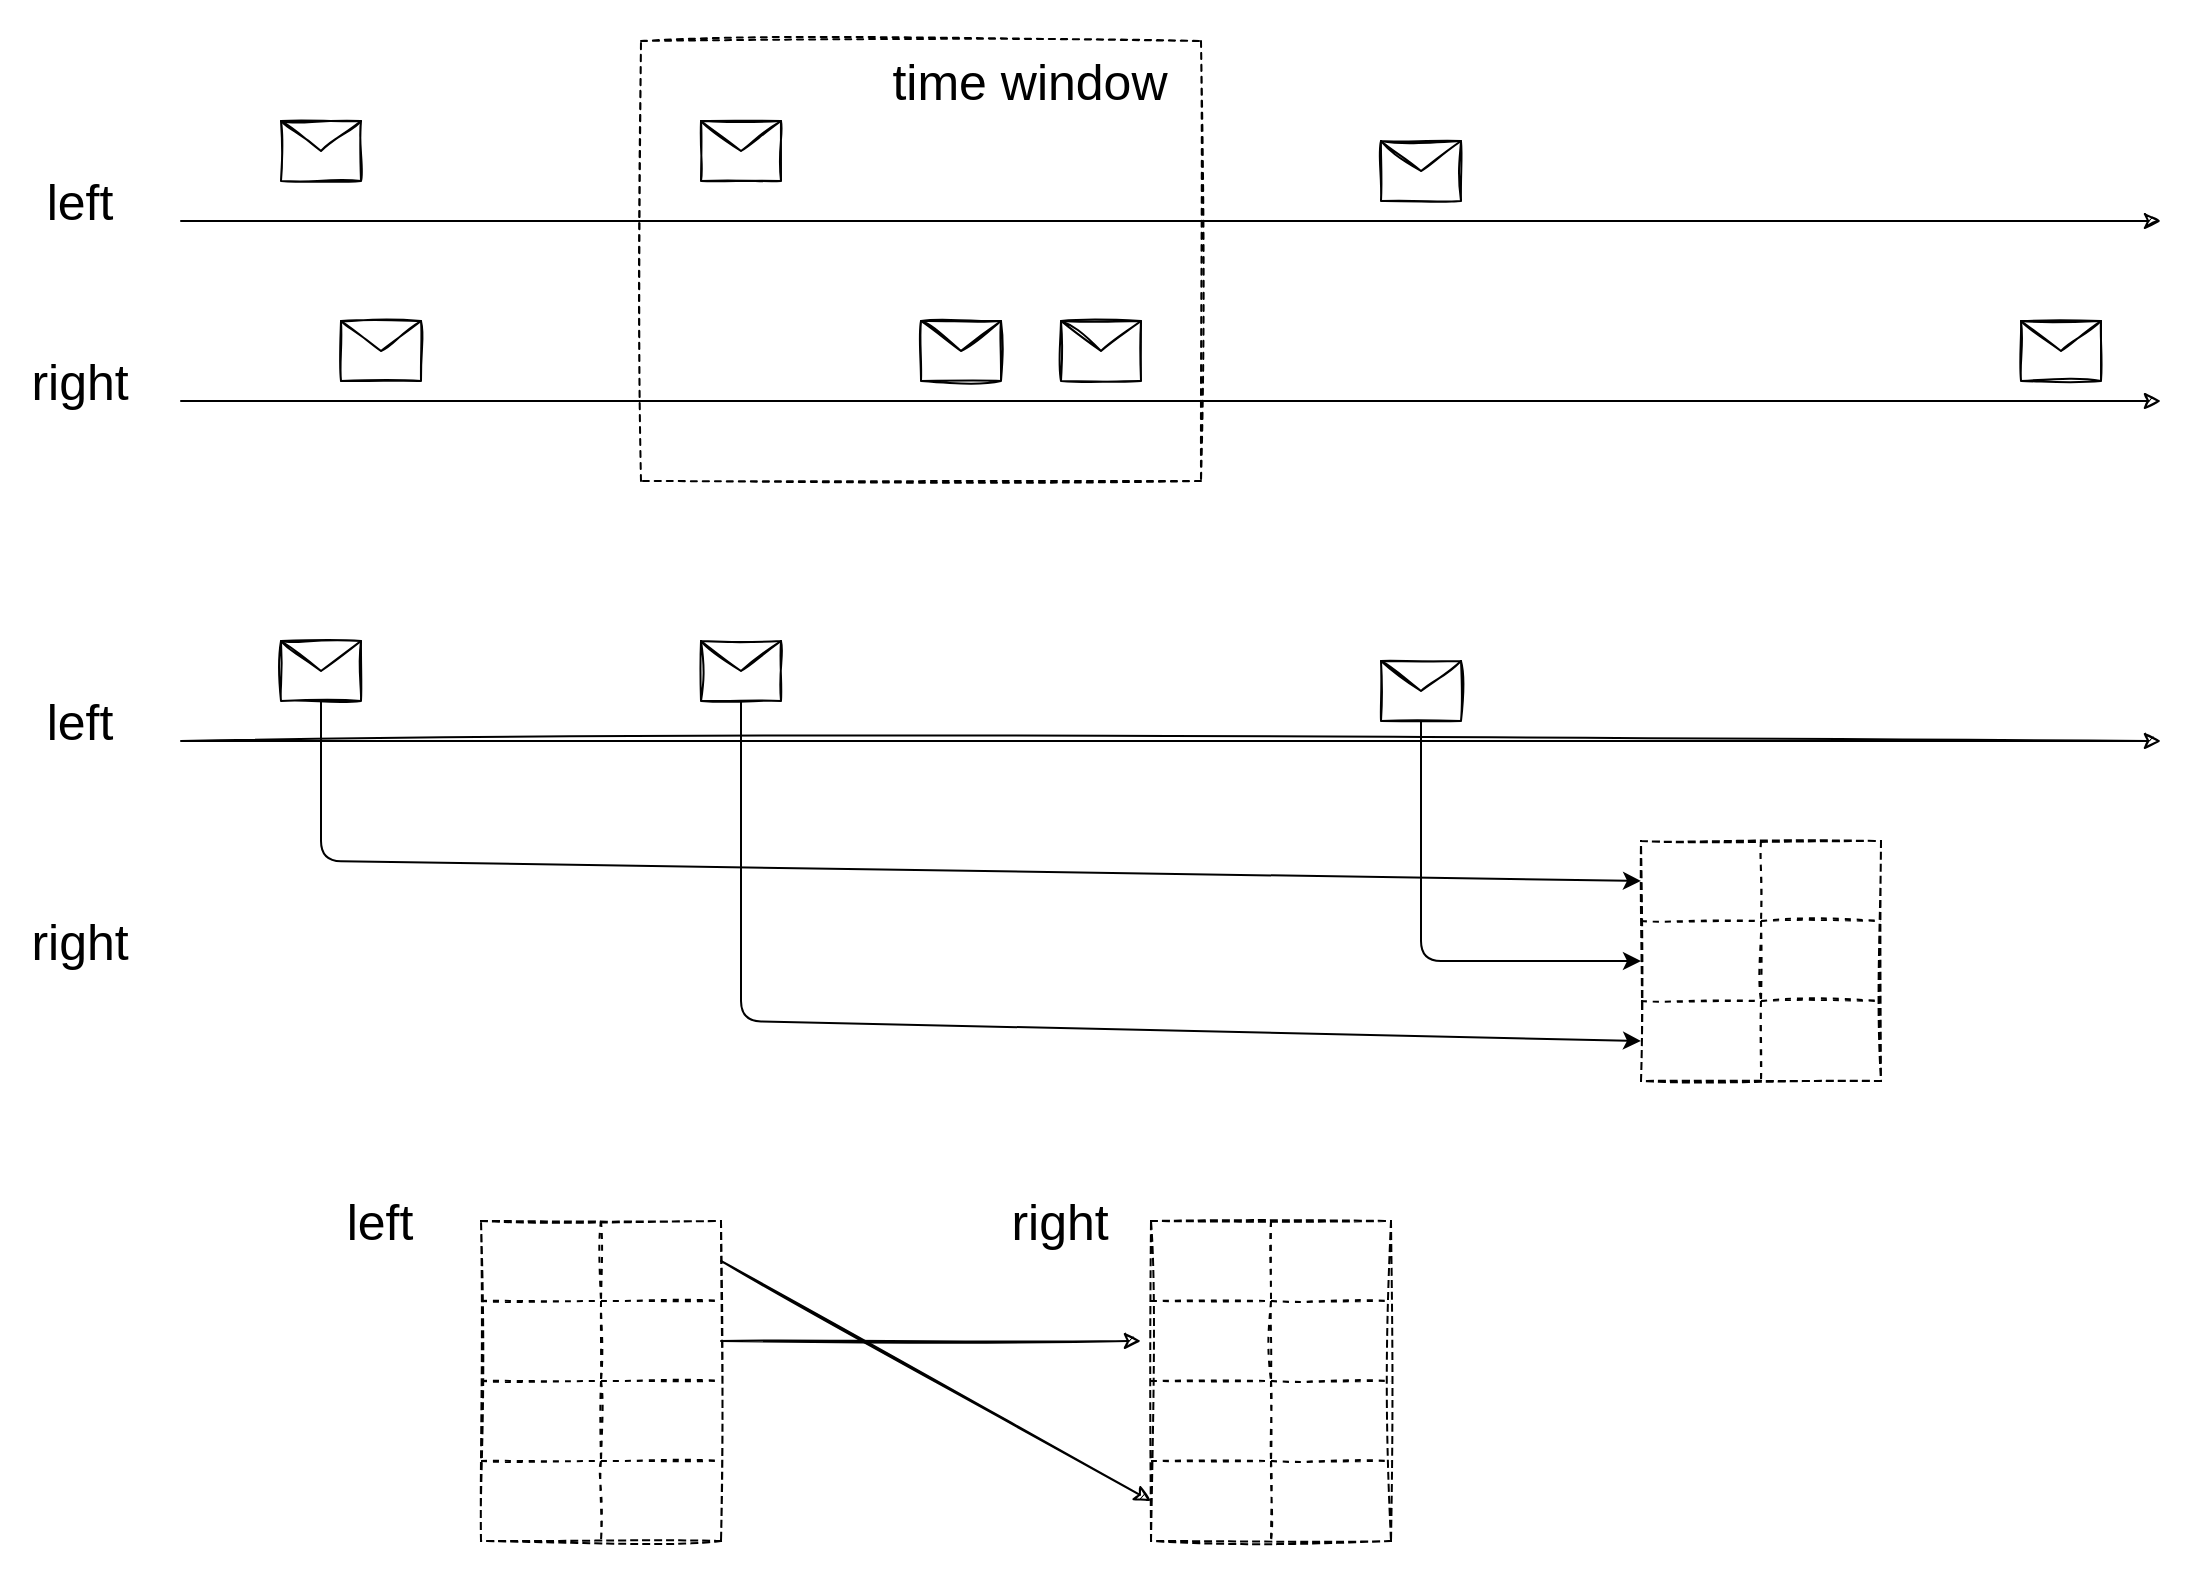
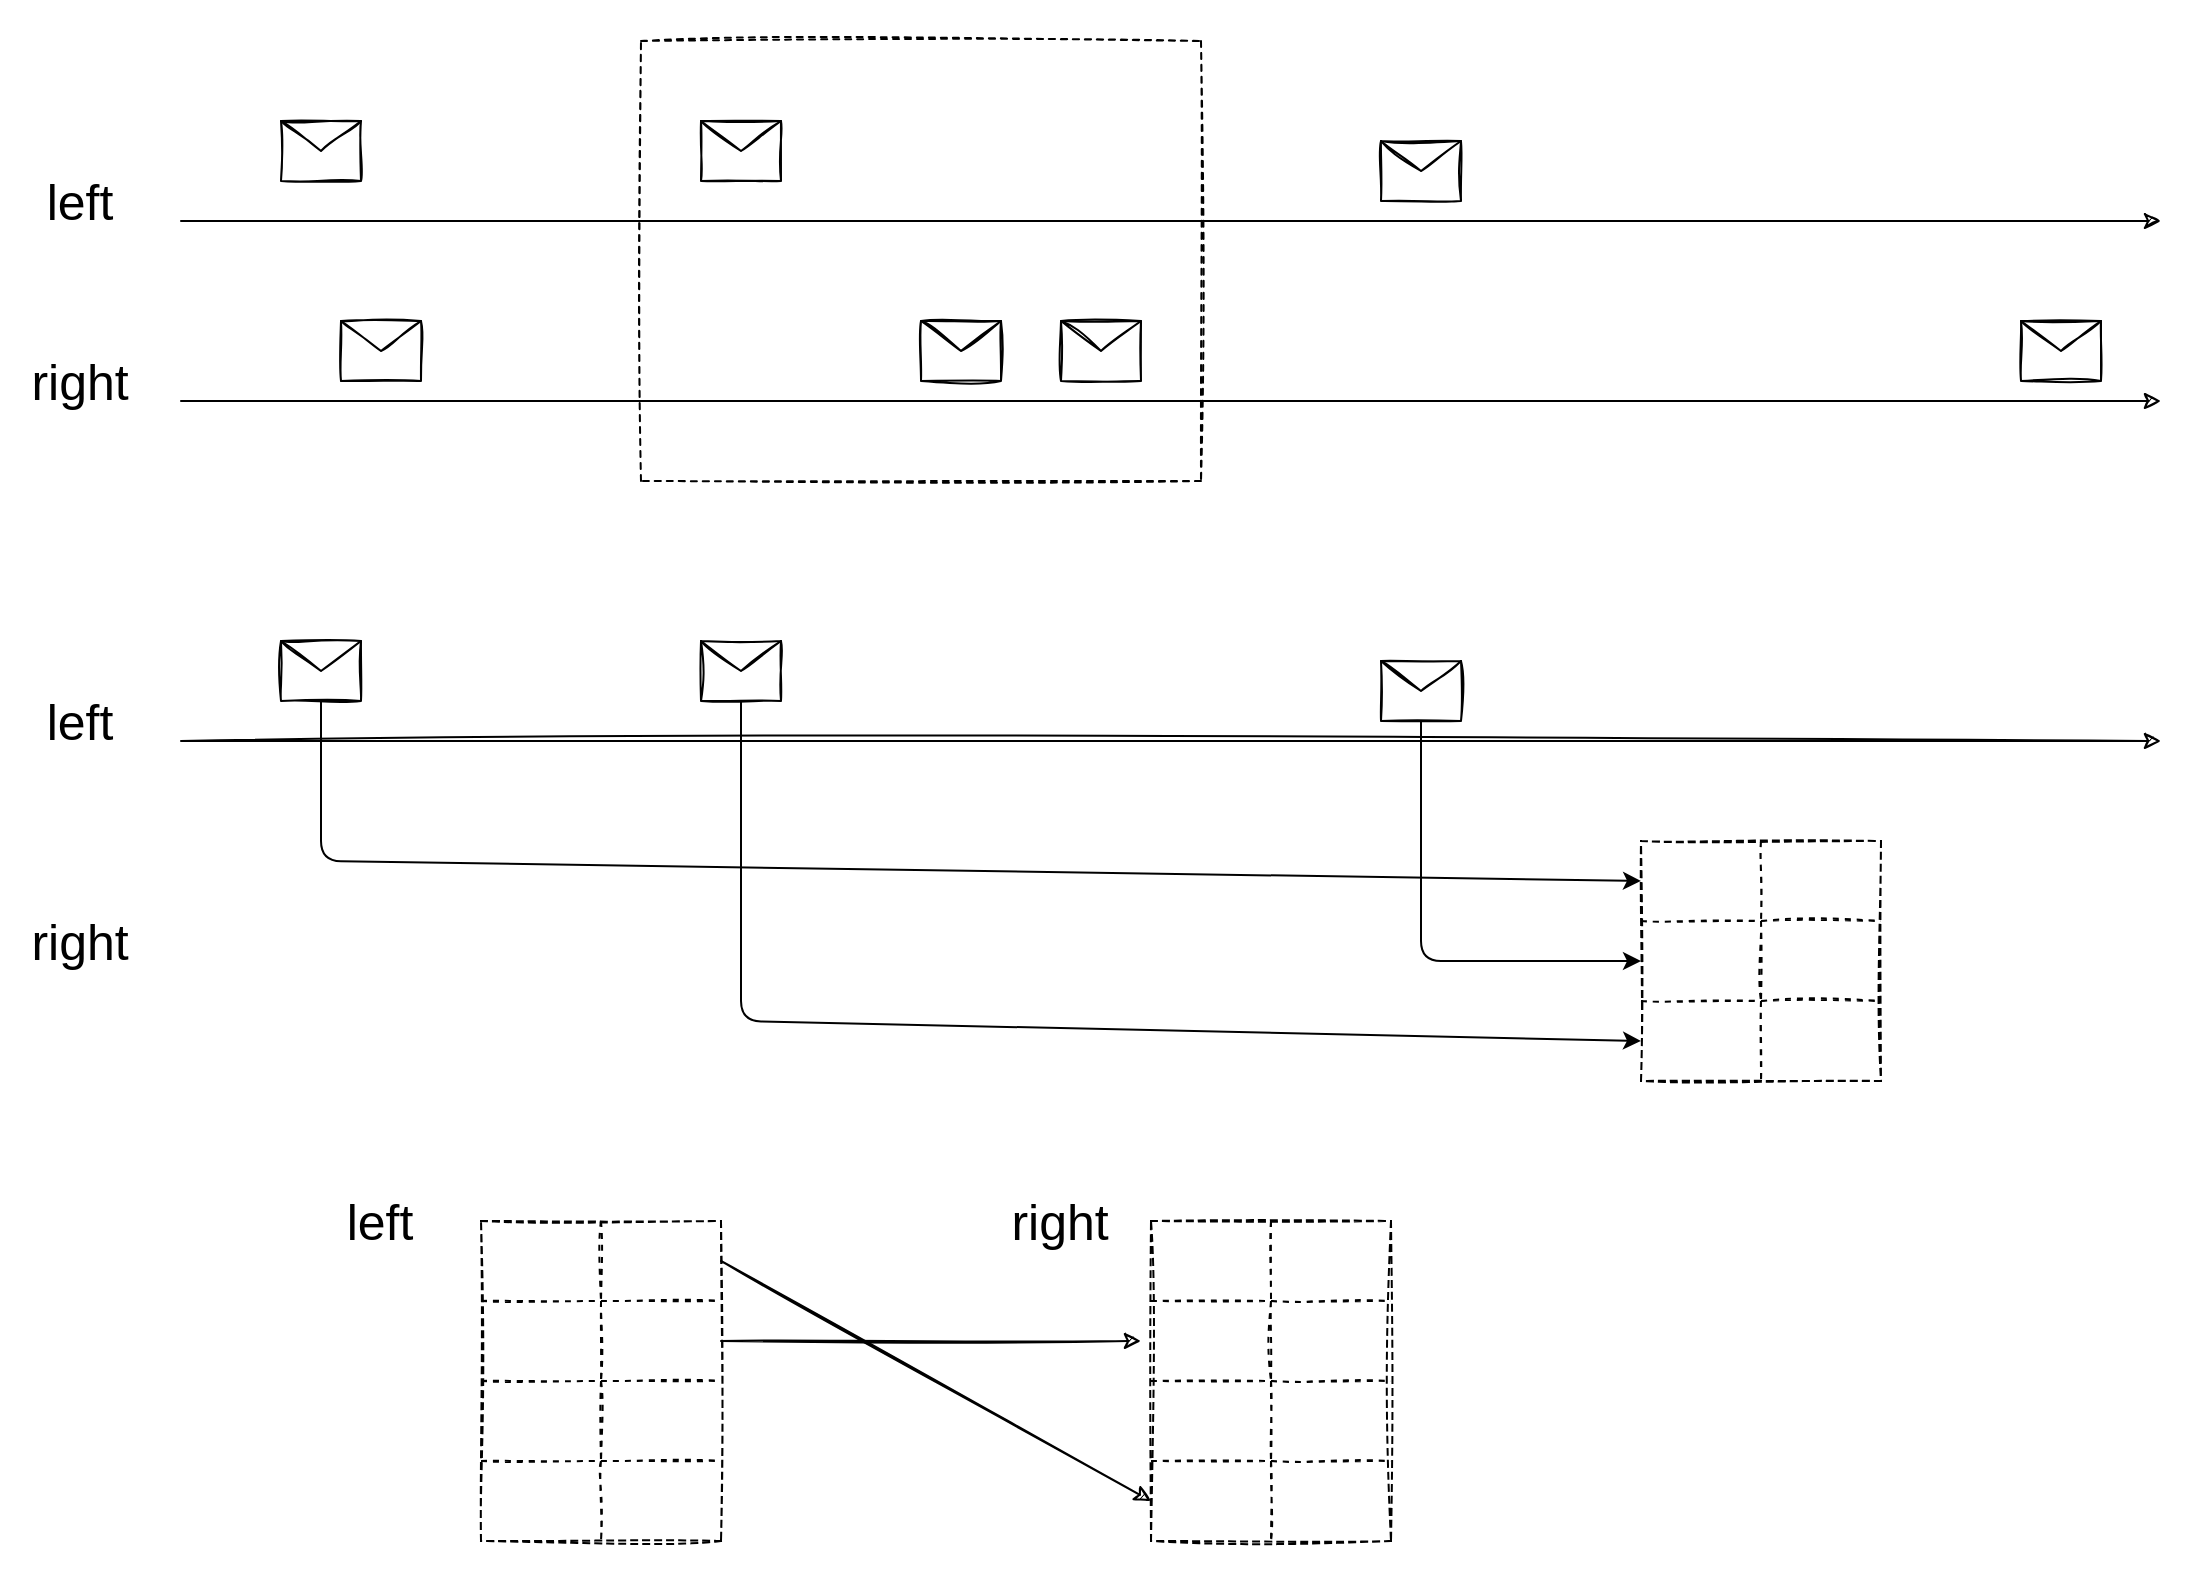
- <mxCell id="29" value="&lt;font style=&quot;font-size: 25px&quot;&gt;time window&lt;/font&gt;" style="text;html=1;strokeColor=none;fillColor=none;align=center;verticalAlign=middle;whiteSpace=wrap;rounded=0;" vertex="1" parent="1"><mxGeometry x="430" y="30" width="170" height="20" as="geometry" /></mxCell>
